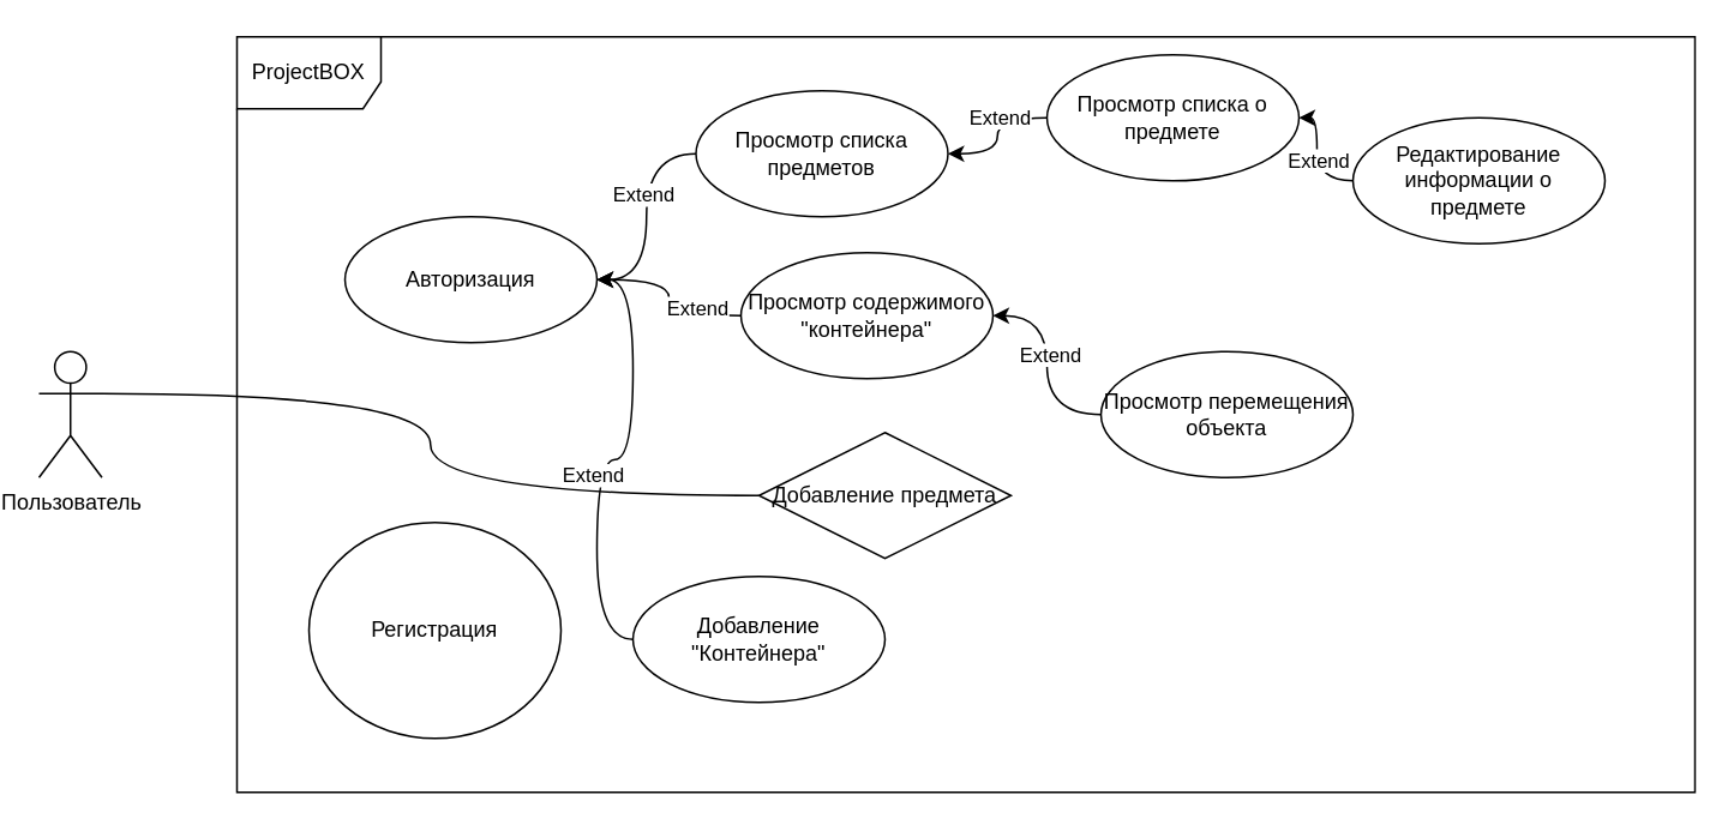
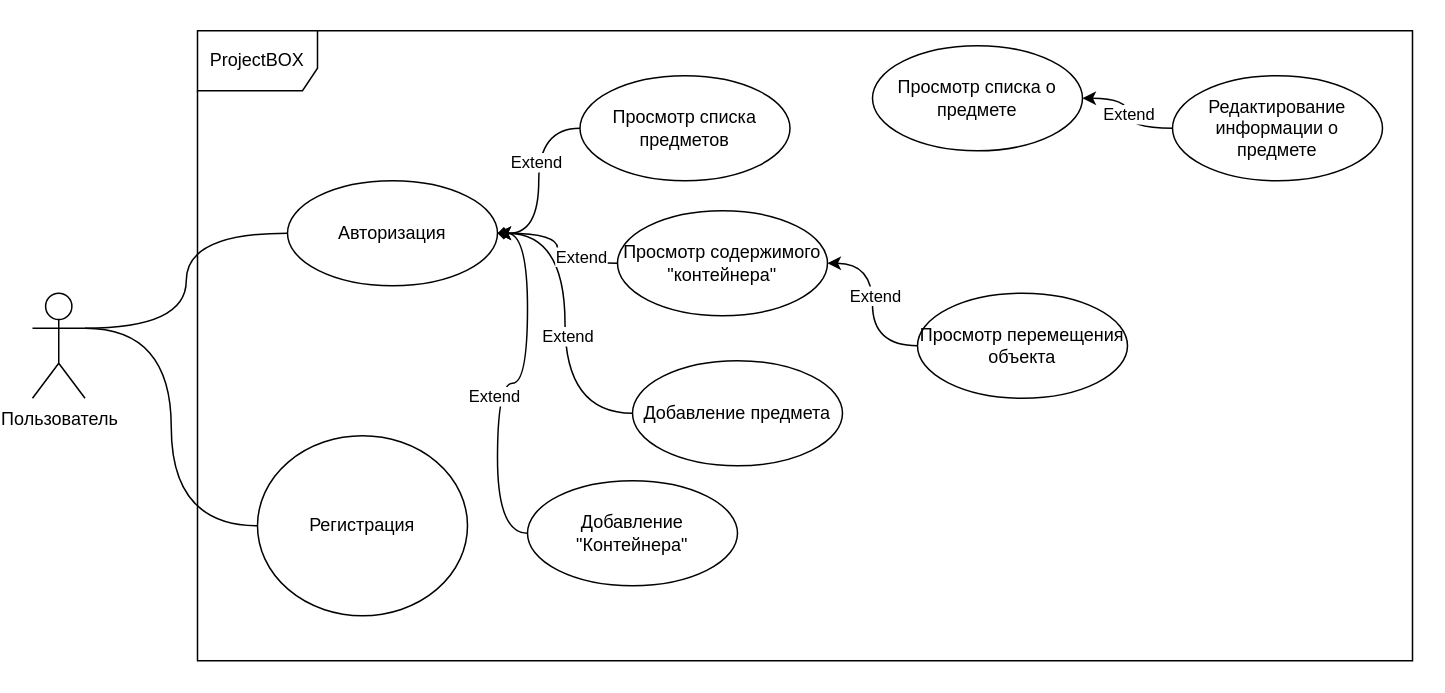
- <mxCell id="17" style="edgeStyle=orthogonalEdgeStyle;rounded=0;orthogonalLoop=1;jettySize=auto;html=1;exitX=0;exitY=0.5;exitDx=0;exitDy=0;entryX=1;entryY=0.5;entryDx=0;entryDy=0;curved=1;" edge="1" parent="1" source="19" target="10"><mxGeometry relative="1" as="geometry" /></mxCell>
- <mxCell id="18" value="Extend" style="edgeLabel;html=1;align=center;verticalAlign=middle;resizable=0;points=[];" connectable="0" vertex="1" parent="17"><mxGeometry x="-0.267" y="-1" relative="1" as="geometry"><mxPoint as="offset" /></mxGeometry></mxCell>
- <mxCell id="28" value="Редактирование информации о предмете" style="ellipse;whiteSpace=wrap;html=1;" vertex="1" parent="1"><mxGeometry x="750" y="65" width="140" height="70" as="geometry" /></mxCell>
+ <mxCell id="28" value="Редактирование информации о предмете" style="ellipse;whiteSpace=wrap;html=1;" vertex="1" parent="1"><mxGeometry x="780" y="50" width="140" height="70" as="geometry" /></mxCell>
- <mxCell id="8" style="edgeStyle=orthogonalEdgeStyle;rounded=0;orthogonalLoop=1;jettySize=auto;html=1;exitX=0;exitY=0.5;exitDx=0;exitDy=0;entryX=1;entryY=0.5;entryDx=0;entryDy=0;curved=1;" edge="1" parent="1" source="10" target="6"><mxGeometry relative="1" as="geometry" /></mxCell>
+ <mxCell id="8" style="edgeStyle=orthogonalEdgeStyle;rounded=0;orthogonalLoop=1;jettySize=auto;html=1;exitX=0;exitY=0.5;exitDx=0;exitDy=0;entryX=1;entryY=0.5;entryDx=0;entryDy=0;curved=1;endArrow=diamond;" edge="1" parent="1" source="10" target="6"><mxGeometry relative="1" as="geometry" /></mxCell>
+ <mxCell id="3" style="edgeStyle=orthogonalEdgeStyle;rounded=0;orthogonalLoop=1;jettySize=auto;html=1;exitX=1;exitY=0.333;exitDx=0;exitDy=0;exitPerimeter=0;entryX=0;entryY=0.5;entryDx=0;entryDy=0;curved=1;endArrow=none;endFill=0;" edge="1" parent="1" source="4" target="6"><mxGeometry relative="1" as="geometry" /></mxCell>
+ <mxCell id="11" style="edgeStyle=orthogonalEdgeStyle;rounded=0;orthogonalLoop=1;jettySize=auto;html=1;exitX=0;exitY=0.5;exitDx=0;exitDy=0;entryX=1;entryY=0.5;entryDx=0;entryDy=0;curved=1;" edge="1" parent="1" source="13" target="6"><mxGeometry relative="1" as="geometry" /></mxCell>
+ <mxCell id="12" value="Extend" style="edgeLabel;html=1;align=center;verticalAlign=middle;resizable=0;points=[];" connectable="0" vertex="1" parent="11"><mxGeometry x="-0.08" y="-1" relative="1" as="geometry"><mxPoint as="offset" /></mxGeometry></mxCell>
- <mxCell id="2" style="edgeStyle=orthogonalEdgeStyle;rounded=0;orthogonalLoop=1;jettySize=auto;html=1;exitX=1;exitY=0.333;exitDx=0;exitDy=0;exitPerimeter=0;curved=1;endArrow=none;endFill=0;" edge="1" parent="1" source="4" target="13"><mxGeometry relative="1" as="geometry" /></mxCell>
+ <mxCell id="2" style="edgeStyle=orthogonalEdgeStyle;rounded=0;orthogonalLoop=1;jettySize=auto;html=1;exitX=1;exitY=0.333;exitDx=0;exitDy=0;exitPerimeter=0;entryX=0;entryY=0.5;entryDx=0;entryDy=0;curved=1;endArrow=none;endFill=0;" edge="1" parent="1" source="4" target="7"><mxGeometry relative="1" as="geometry" /></mxCell>
- <mxCell id="13" value="Добавление предмета" style="rhombus;whiteSpace=wrap;html=1;" vertex="1" parent="1"><mxGeometry x="420" y="240" width="140" height="70" as="geometry" /></mxCell>
+ <mxCell id="13" value="Добавление предмета" style="ellipse;whiteSpace=wrap;html=1;" vertex="1" parent="1"><mxGeometry x="420" y="240" width="140" height="70" as="geometry" /></mxCell>
